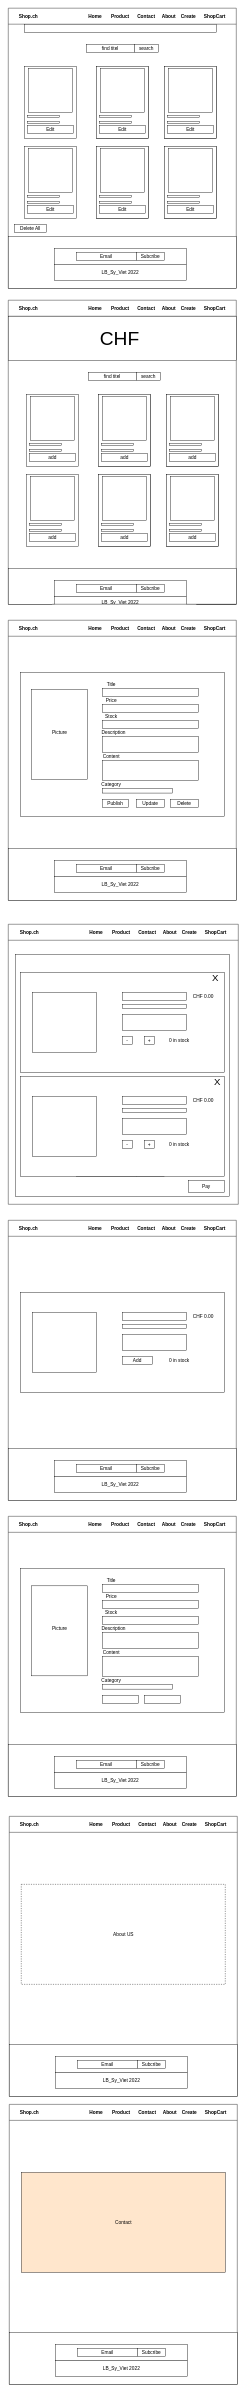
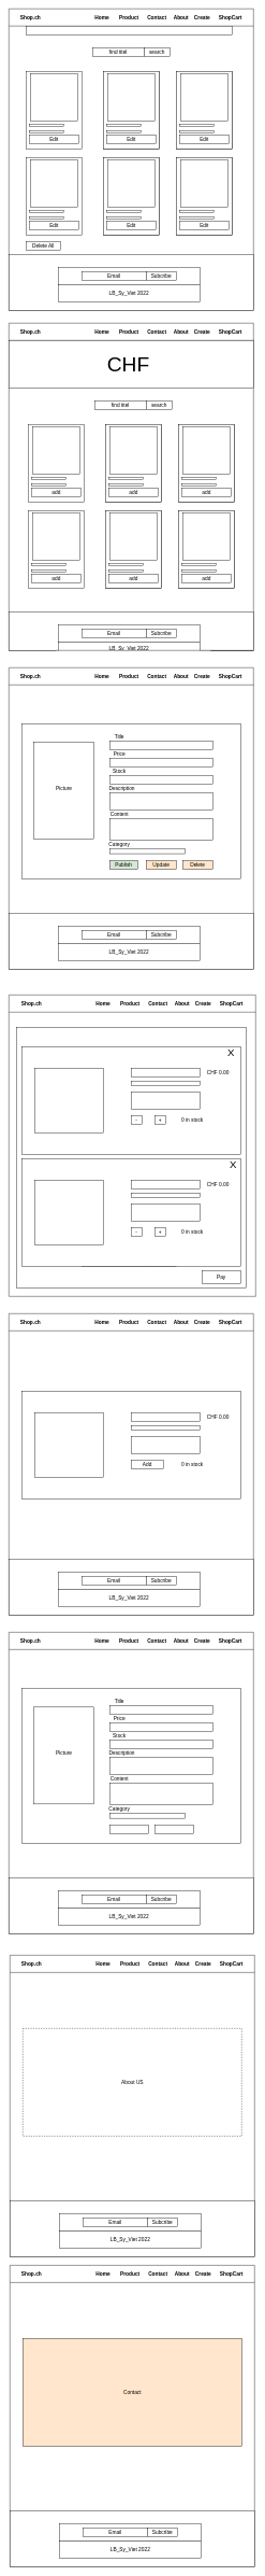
- <mxCell id="59" value="Delete All" style="rounded=0;whiteSpace=wrap;html=1;" parent="2" vertex="1"><mxGeometry x="15" y="540" width="80" height="20" as="geometry" /></mxCell>
+ <mxCell id="59" value="Delete All" style="rounded=0;whiteSpace=wrap;html=1;" parent="2" vertex="1"><mxGeometry x="40" y="540" width="80" height="20" as="geometry" /></mxCell>
- <mxCell id="136" value="Publish" style="rounded=0;whiteSpace=wrap;html=1;fillColor=#ffffff;rotation=0;" parent="123" vertex="1"><mxGeometry x="235" y="448" width="65" height="20" as="geometry" /></mxCell>
+ <mxCell id="136" value="Publish" style="rounded=0;whiteSpace=wrap;html=1;fillColor=#d5e8d4;rotation=0;" parent="123" vertex="1"><mxGeometry x="235" y="448" width="65" height="20" as="geometry" /></mxCell>
- <mxCell id="137" value="Update" style="rounded=0;whiteSpace=wrap;html=1;fillColor=#ffffff;rotation=0;" parent="123" vertex="1"><mxGeometry x="320" y="448" width="70" height="20" as="geometry" /></mxCell>
+ <mxCell id="137" value="Update" style="rounded=0;whiteSpace=wrap;html=1;fillColor=#ffe6cc;rotation=0;" parent="123" vertex="1"><mxGeometry x="320" y="448" width="70" height="20" as="geometry" /></mxCell>
- <mxCell id="146" value="Delete" style="rounded=0;whiteSpace=wrap;html=1;fillColor=#ffffff;rotation=0;" parent="123" vertex="1"><mxGeometry x="405" y="448" width="70" height="20" as="geometry" /></mxCell>
+ <mxCell id="146" value="Delete" style="rounded=0;whiteSpace=wrap;html=1;fillColor=#ffe6cc;rotation=0;" parent="123" vertex="1"><mxGeometry x="405" y="448" width="70" height="20" as="geometry" /></mxCell>
